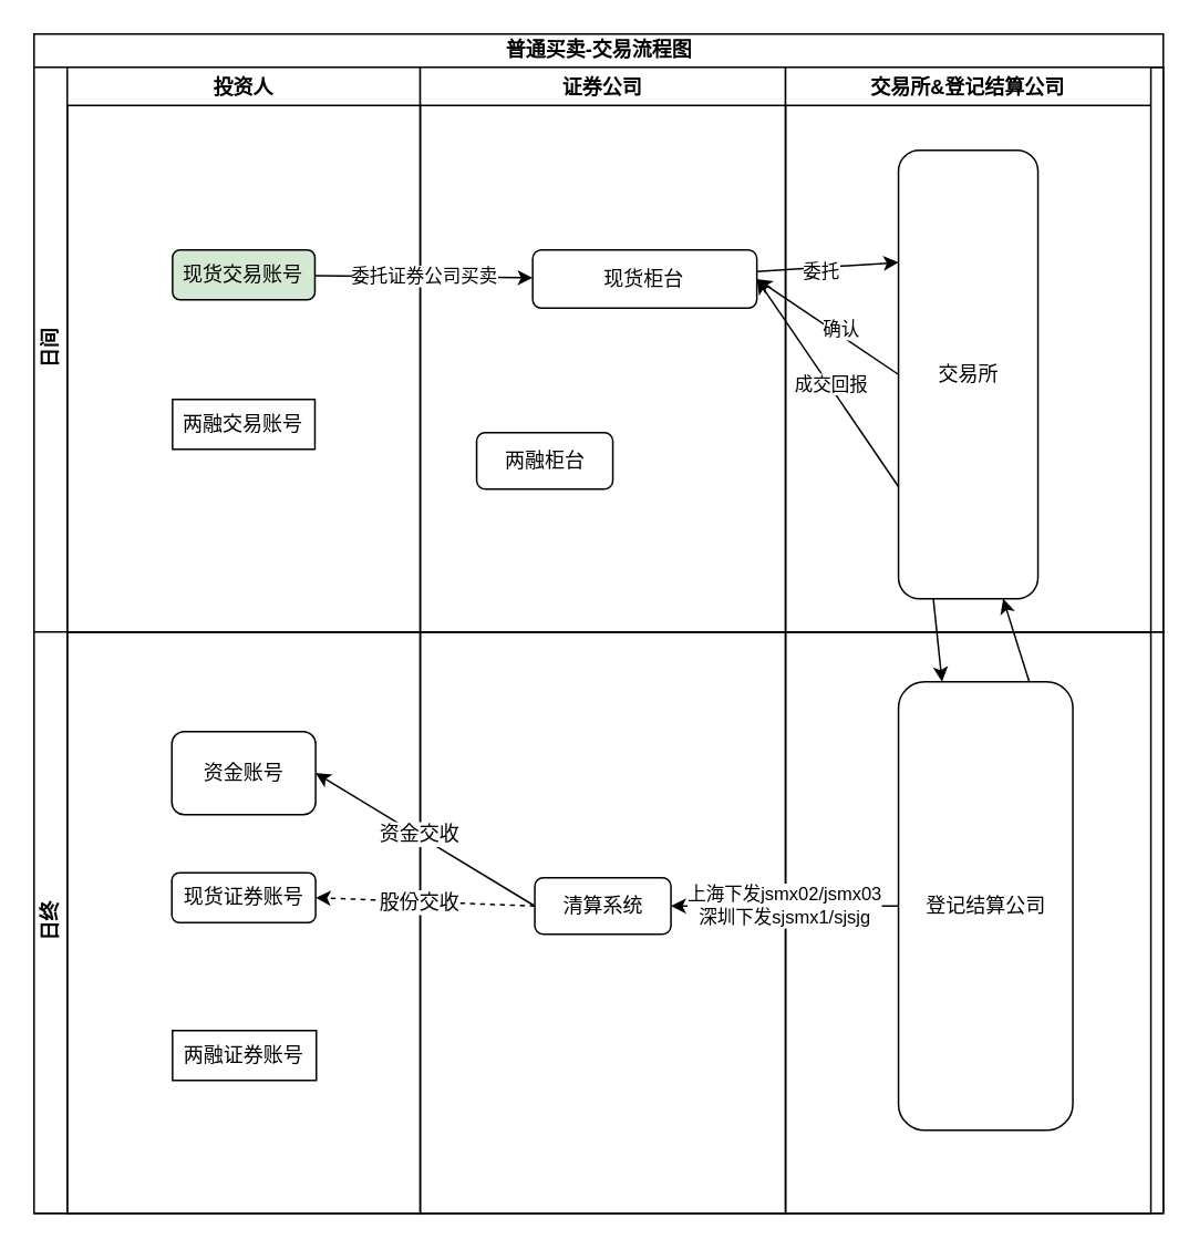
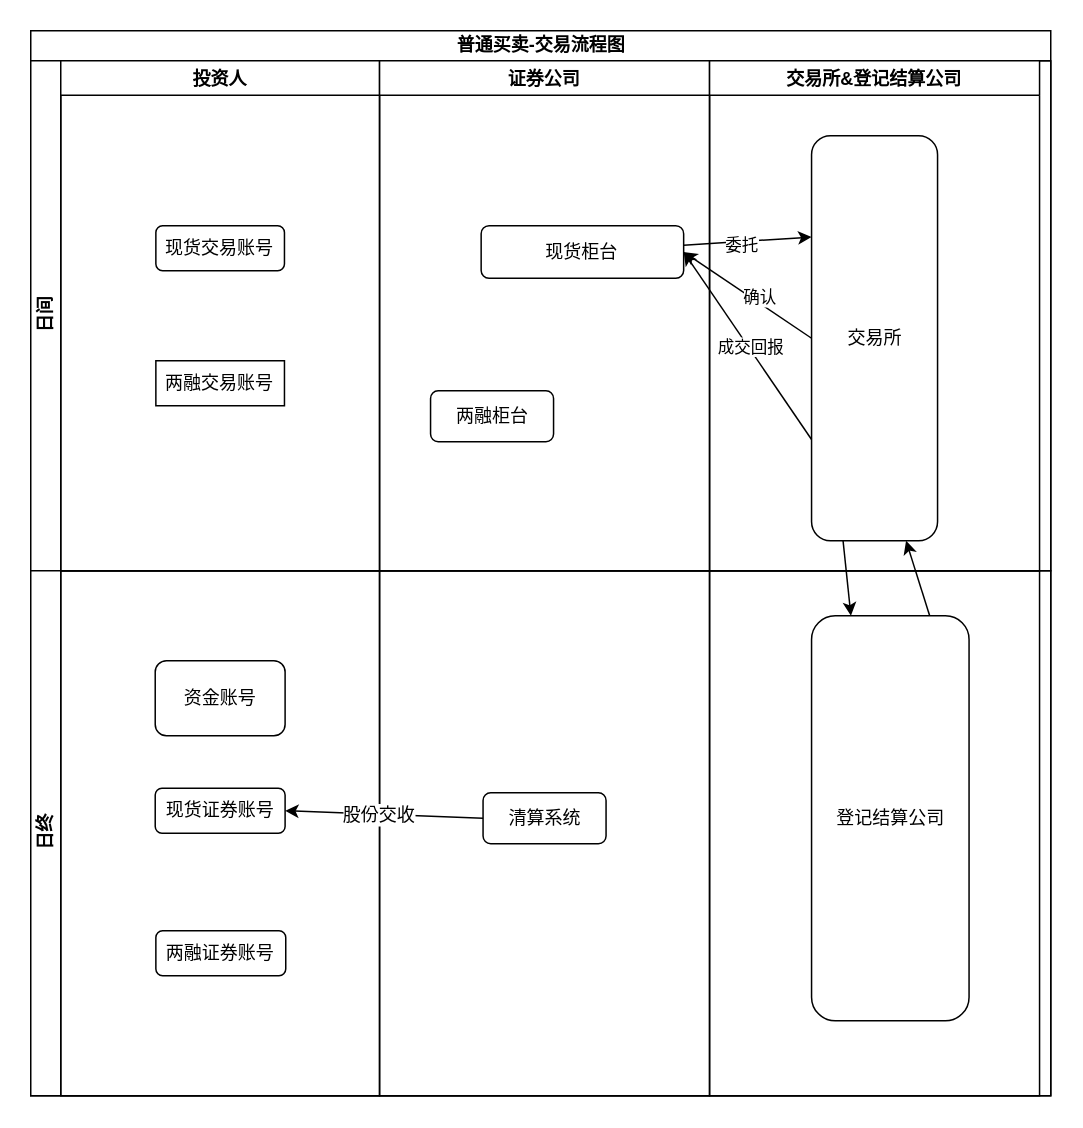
- <mxCell id="6" value="现货交易账号" style="rounded=1;whiteSpace=wrap;html=1;fillColor=#d5e8d4;" vertex="1" parent="5"><mxGeometry x="63.41" y="110" width="85.73" height="30" as="geometry" /></mxCell>
+ <mxCell id="6" value="现货交易账号" style="rounded=1;whiteSpace=wrap;html=1;" vertex="1" parent="5"><mxGeometry x="63.41" y="110" width="85.73" height="30" as="geometry" /></mxCell>
- <mxCell id="13" value="委托证券公司买卖" style="edgeStyle=none;html=1;" edge="1" parent="4" source="6" target="9"><mxGeometry relative="1" as="geometry" /></mxCell>
- <mxCell id="33" style="edgeStyle=none;html=1;exitX=0;exitY=0.5;exitDx=0;exitDy=0;entryX=1;entryY=0.5;entryDx=0;entryDy=0;" edge="1" parent="21" source="27" target="25"><mxGeometry relative="1" as="geometry" /></mxCell>
- <mxCell id="34" value="资金交收" style="edgeLabel;html=1;align=center;verticalAlign=middle;resizable=0;points=[];fontSize=12;fontFamily=Helvetica;fontColor=default;" vertex="1" connectable="0" parent="33"><mxGeometry x="0.058" relative="1" as="geometry"><mxPoint y="-1" as="offset" /></mxGeometry></mxCell>
- <mxCell id="31" style="edgeStyle=none;html=1;exitX=0;exitY=0.5;exitDx=0;exitDy=0;entryX=1;entryY=0.5;entryDx=0;entryDy=0;dashed=1;" edge="1" parent="21" source="27" target="23"><mxGeometry relative="1" as="geometry" /></mxCell>
+ <mxCell id="31" style="edgeStyle=none;html=1;exitX=0;exitY=0.5;exitDx=0;exitDy=0;entryX=1;entryY=0.5;entryDx=0;entryDy=0;" edge="1" parent="21" source="27" target="23"><mxGeometry relative="1" as="geometry" /></mxCell>
- <mxCell id="30" value="上海下发jsmx02/jsmx03&lt;br&gt;深圳下发sjsmx1/sjsjg" style="edgeStyle=none;html=1;exitX=0;exitY=0.5;exitDx=0;exitDy=0;entryX=1;entryY=0.5;entryDx=0;entryDy=0;" edge="1" parent="21" source="29" target="27"><mxGeometry relative="1" as="geometry" /></mxCell>
- <mxCell id="24" value="两融证券账号" style="whiteSpace=wrap;html=1;rounded=0;" vertex="1" parent="22"><mxGeometry x="63.41" y="240" width="86.59" height="30" as="geometry" /></mxCell>
+ <mxCell id="24" value="两融证券账号" style="rounded=1;whiteSpace=wrap;html=1;" vertex="1" parent="22"><mxGeometry x="63.41" y="240" width="86.59" height="30" as="geometry" /></mxCell>
